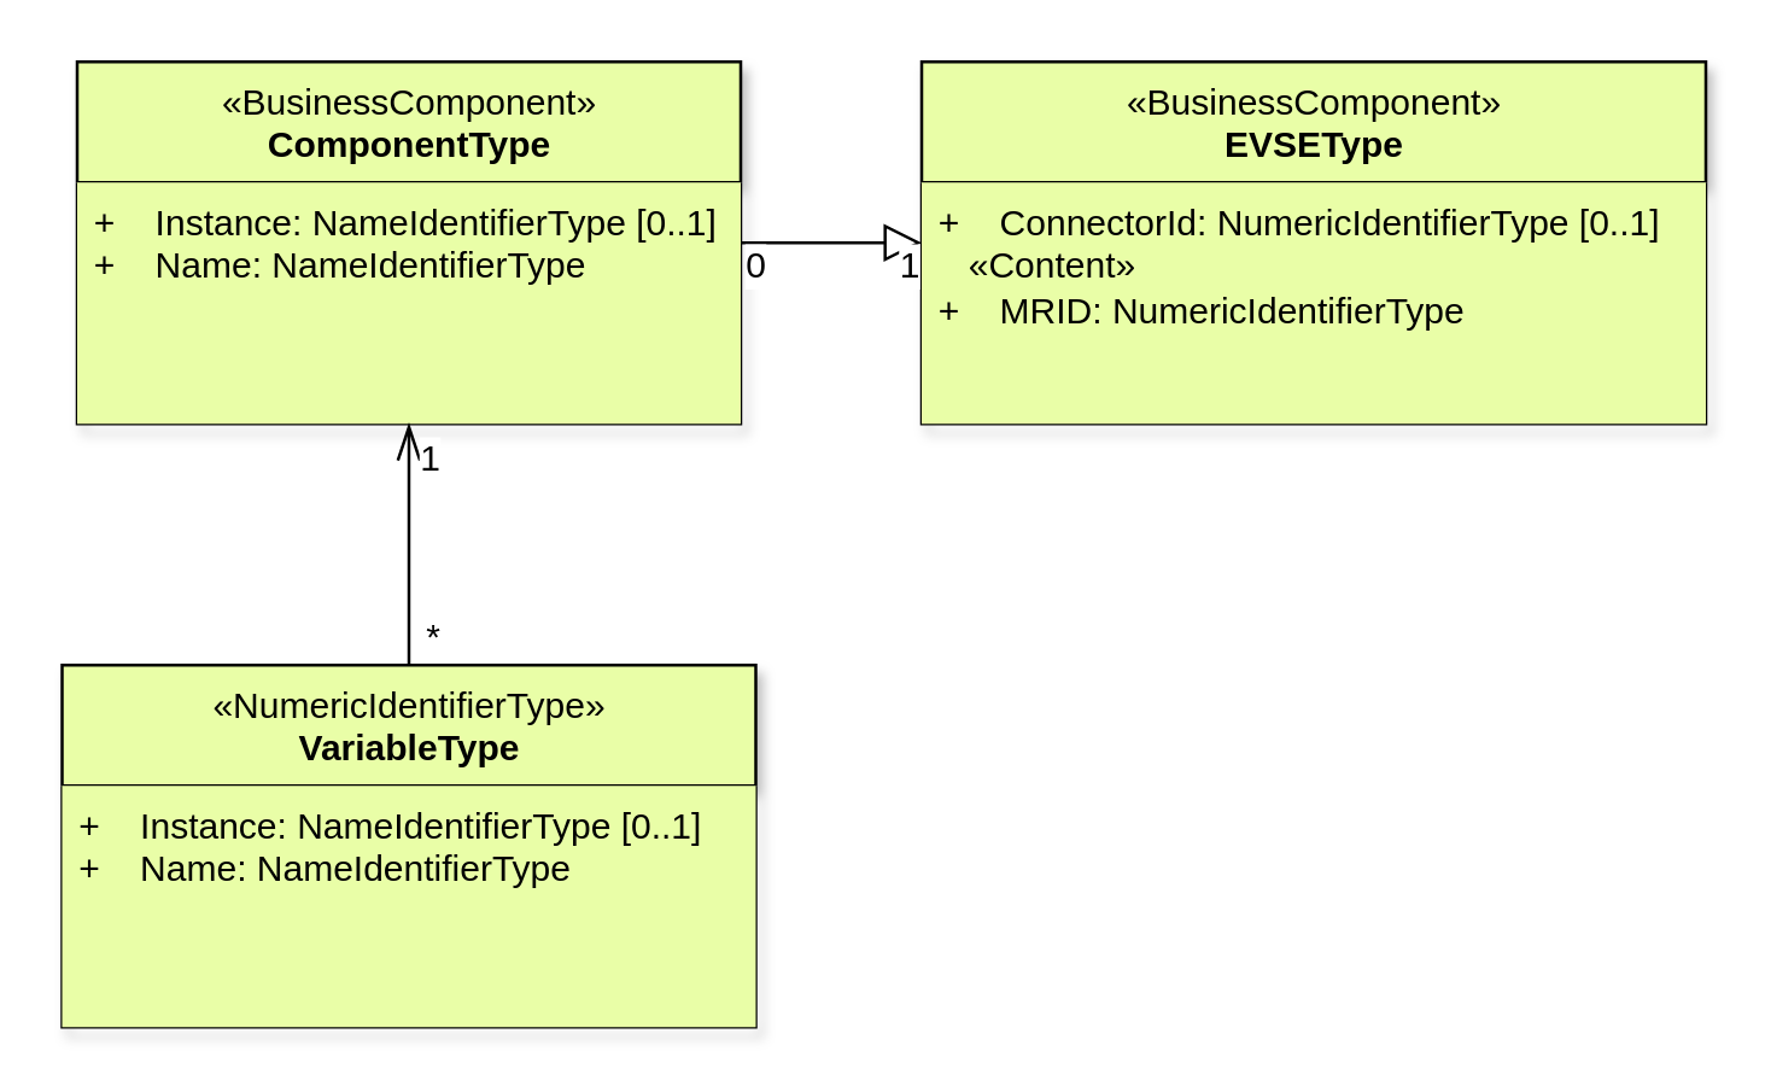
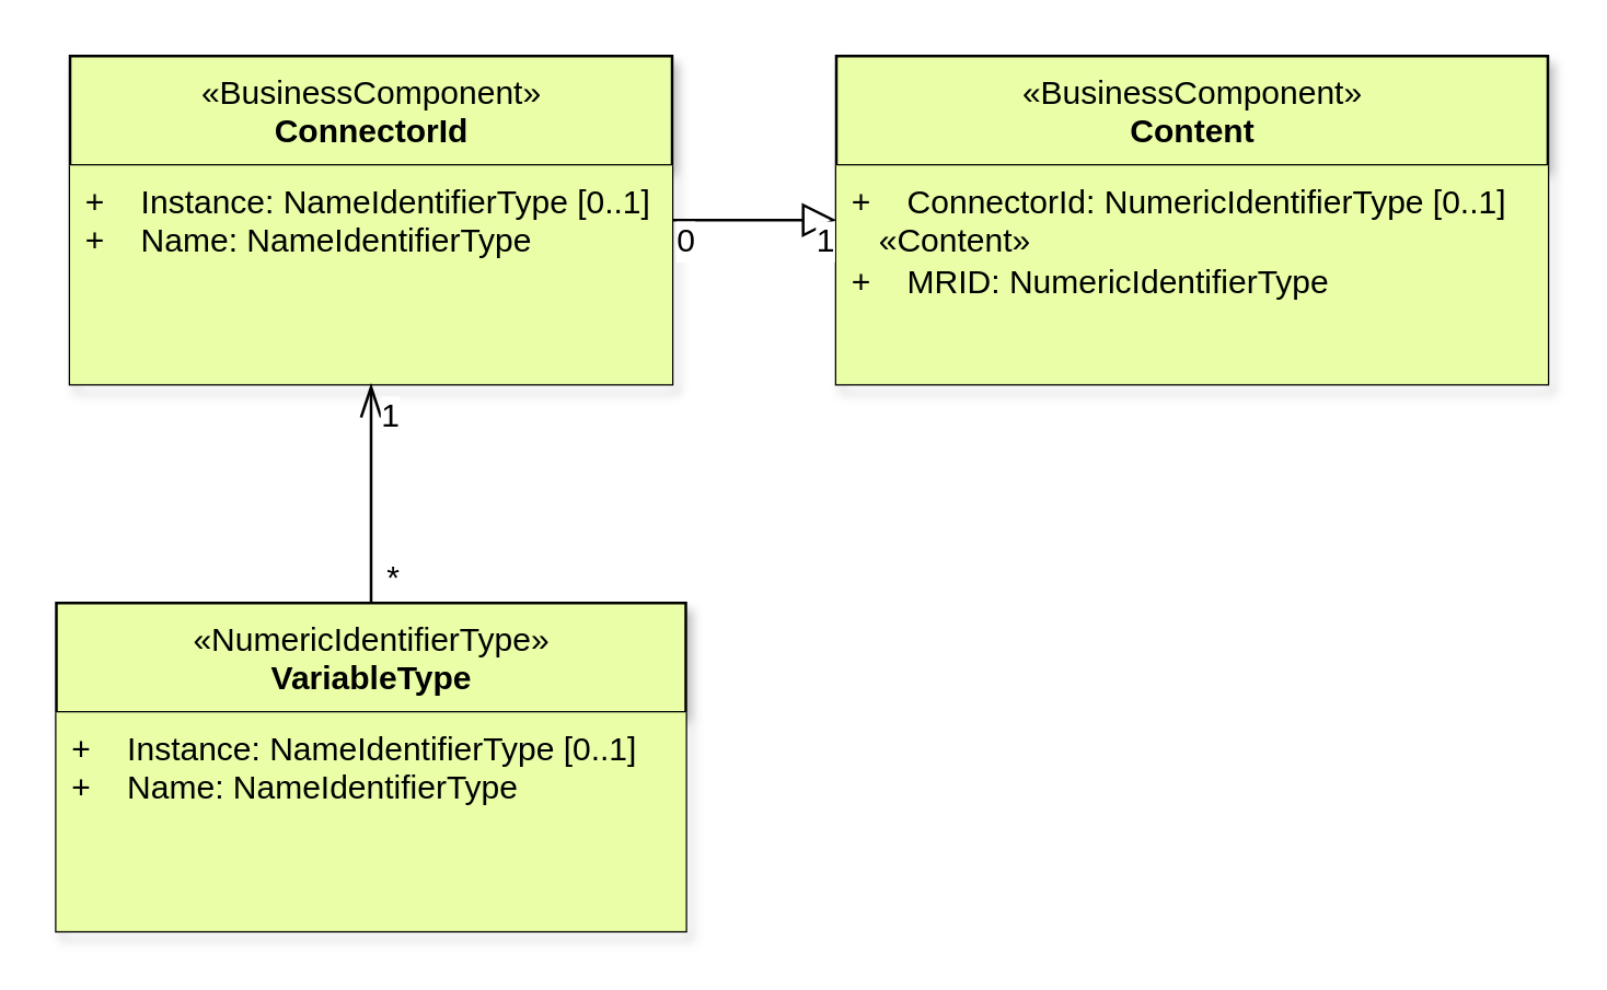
- <mxCell id="2" value="&lt;font style=&quot;font-size: 12px;&quot;&gt;&lt;span style=&quot;background-color: initial; font-size: 12px;&quot;&gt;«BusinessComponent»&lt;br style=&quot;font-size: 12px;&quot;&gt;&lt;/span&gt;&lt;b style=&quot;font-size: 12px;&quot;&gt;ComponentType&lt;/b&gt;&lt;/font&gt;" style="swimlane;fontStyle=0;align=center;verticalAlign=top;childLayout=stackLayout;horizontal=1;startSize=40;horizontalStack=0;resizeParent=1;resizeParentMax=0;resizeLast=0;collapsible=0;marginBottom=0;html=1;fillColor=#e9fea7;shadow=1;fontSize=12;" parent="1" vertex="1"><mxGeometry x="25" y="20" width="220" height="120" as="geometry" /></mxCell>
+ <mxCell id="2" value="&lt;font style=&quot;font-size: 12px;&quot;&gt;&lt;span style=&quot;background-color: initial; font-size: 12px;&quot;&gt;«BusinessComponent»&lt;br style=&quot;font-size: 12px;&quot;&gt;&lt;/span&gt;&lt;b style=&quot;font-size: 12px;&quot;&gt;ConnectorId&lt;/b&gt;&lt;/font&gt;" style="swimlane;fontStyle=0;align=center;verticalAlign=top;childLayout=stackLayout;horizontal=1;startSize=40;horizontalStack=0;resizeParent=1;resizeParentMax=0;resizeLast=0;collapsible=0;marginBottom=0;html=1;fillColor=#e9fea7;shadow=1;fontSize=12;" parent="1" vertex="1"><mxGeometry x="25" y="20" width="220" height="120" as="geometry" /></mxCell>
- <mxCell id="6" value="&lt;font style=&quot;font-size: 12px;&quot;&gt;&lt;span style=&quot;background-color: initial; font-size: 12px;&quot;&gt;«BusinessComponent»&lt;br style=&quot;font-size: 12px;&quot;&gt;&lt;/span&gt;&lt;b style=&quot;font-size: 12px;&quot;&gt;EVSEType&lt;/b&gt;&lt;/font&gt;" style="swimlane;fontStyle=0;align=center;verticalAlign=top;childLayout=stackLayout;horizontal=1;startSize=40;horizontalStack=0;resizeParent=1;resizeParentMax=0;resizeLast=0;collapsible=0;marginBottom=0;html=1;fillColor=#e9fea7;shadow=1;fontSize=12;" parent="1" vertex="1"><mxGeometry x="305" y="20" width="260" height="120" as="geometry" /></mxCell>
+ <mxCell id="6" value="&lt;font style=&quot;font-size: 12px;&quot;&gt;&lt;span style=&quot;background-color: initial; font-size: 12px;&quot;&gt;«BusinessComponent»&lt;br style=&quot;font-size: 12px;&quot;&gt;&lt;/span&gt;&lt;b style=&quot;font-size: 12px;&quot;&gt;Content&lt;/b&gt;&lt;/font&gt;" style="swimlane;fontStyle=0;align=center;verticalAlign=top;childLayout=stackLayout;horizontal=1;startSize=40;horizontalStack=0;resizeParent=1;resizeParentMax=0;resizeLast=0;collapsible=0;marginBottom=0;html=1;fillColor=#e9fea7;shadow=1;fontSize=12;" parent="1" vertex="1"><mxGeometry x="305" y="20" width="260" height="120" as="geometry" /></mxCell>
